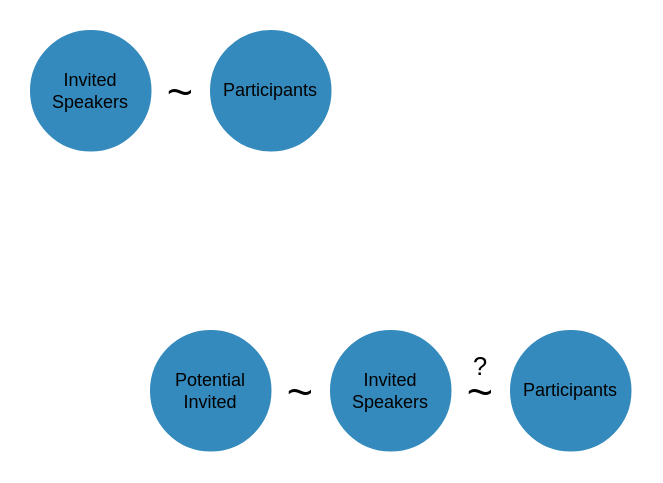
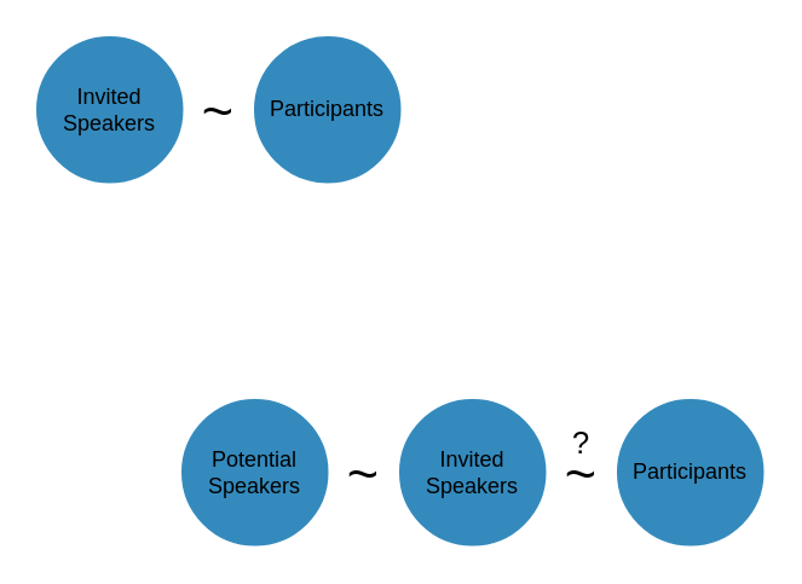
- <mxCell id="10" value="Potential Invited" style="ellipse;whiteSpace=wrap;html=1;aspect=fixed;fillColor=#348ABD;strokeColor=#348abd;" vertex="1" parent="1"><mxGeometry x="100" y="220" width="80" height="80" as="geometry" /></mxCell>
+ <mxCell id="10" value="Potential Speakers" style="ellipse;whiteSpace=wrap;html=1;aspect=fixed;fillColor=#348ABD;strokeColor=#348abd;" vertex="1" parent="1"><mxGeometry x="100" y="220" width="80" height="80" as="geometry" /></mxCell>
